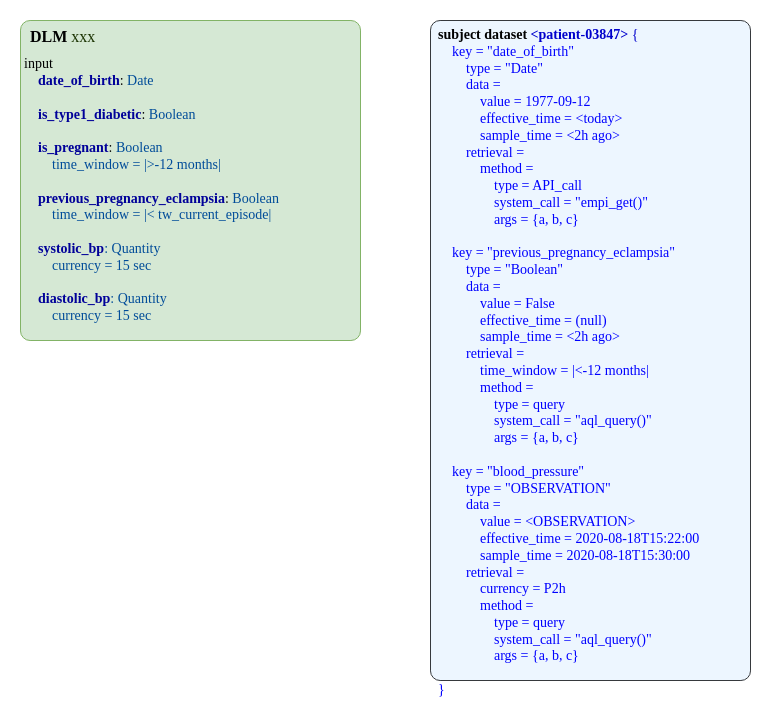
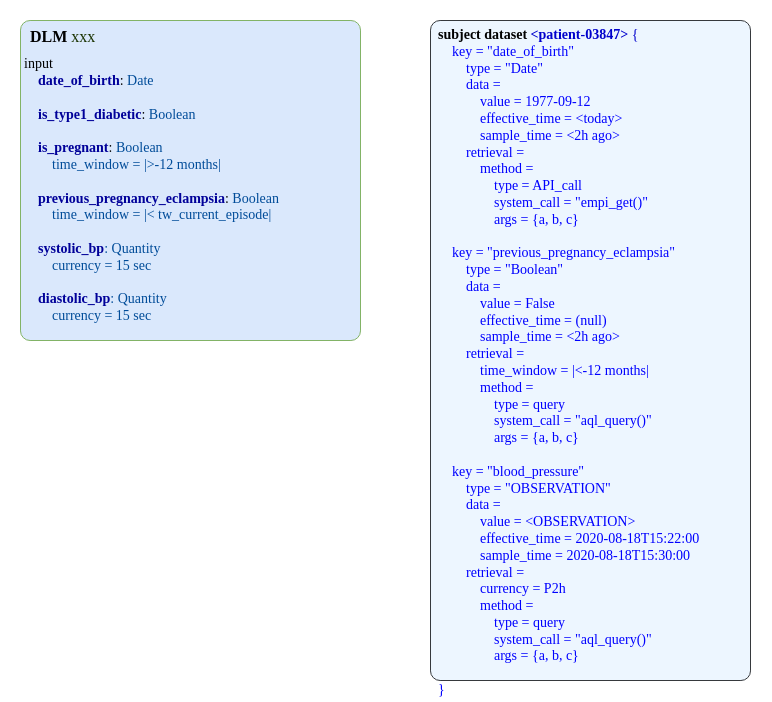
- <mxCell id="2" value="&lt;div style=&quot;text-align: center ; font-size: 16px&quot;&gt;&lt;b&gt;DLM&lt;/b&gt;&amp;nbsp;&lt;font color=&quot;#1a3300&quot;&gt;xxx&lt;/font&gt;&lt;/div&gt;&lt;font color=&quot;#595959&quot; style=&quot;font-size: 16px&quot;&gt;&lt;div style=&quot;text-align: center ; font-size: 16px&quot;&gt;&lt;span style=&quot;font-size: 16px&quot;&gt;&amp;nbsp; &amp;nbsp; &amp;nbsp; &amp;nbsp; &amp;nbsp;&lt;/span&gt;&lt;span style=&quot;font-size: 16px&quot;&gt;&amp;nbsp; &amp;nbsp; &amp;nbsp; &amp;nbsp;&lt;/span&gt;&lt;/div&gt;&lt;/font&gt;" style="rounded=1;whiteSpace=wrap;html=1;fontSize=16;arcSize=3;verticalAlign=top;fillColor=#d5e8d4;strokeColor=#82b366;align=left;spacingLeft=8;fontFamily=Tahoma;" parent="1" vertex="1"><mxGeometry x="20" y="20" width="340" height="320" as="geometry" /></mxCell>
+ <mxCell id="2" value="&lt;div style=&quot;text-align: center ; font-size: 16px&quot;&gt;&lt;b&gt;DLM&lt;/b&gt;&amp;nbsp;&lt;font color=&quot;#1a3300&quot;&gt;xxx&lt;/font&gt;&lt;/div&gt;&lt;font color=&quot;#595959&quot; style=&quot;font-size: 16px&quot;&gt;&lt;div style=&quot;text-align: center ; font-size: 16px&quot;&gt;&lt;span style=&quot;font-size: 16px&quot;&gt;&amp;nbsp; &amp;nbsp; &amp;nbsp; &amp;nbsp; &amp;nbsp;&lt;/span&gt;&lt;span style=&quot;font-size: 16px&quot;&gt;&amp;nbsp; &amp;nbsp; &amp;nbsp; &amp;nbsp;&lt;/span&gt;&lt;/div&gt;&lt;/font&gt;" style="rounded=1;whiteSpace=wrap;html=1;fontSize=16;arcSize=3;verticalAlign=top;fillColor=#dae8fc;strokeColor=#82b366;align=left;spacingLeft=8;fontFamily=Tahoma;" parent="1" vertex="1"><mxGeometry x="20" y="20" width="340" height="320" as="geometry" /></mxCell>
